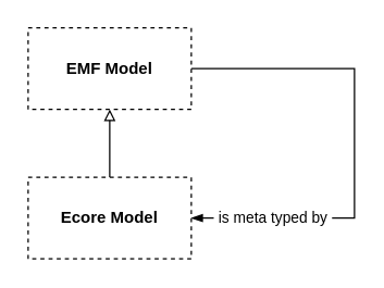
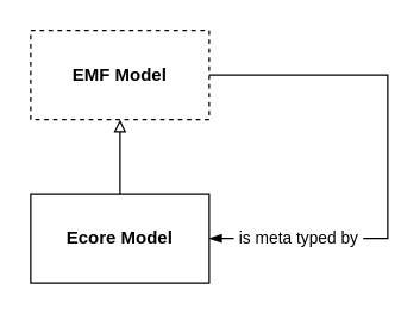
- <mxCell id="6" value="&lt;b&gt;Ecore Model&lt;/b&gt;" style="rounded=0;whiteSpace=wrap;html=1;sketch=0;dashed=1;" vertex="1" parent="1"><mxGeometry x="20" y="130" width="120" height="60" as="geometry" /></mxCell>
+ <mxCell id="6" value="&lt;b&gt;Ecore Model&lt;/b&gt;" style="rounded=0;whiteSpace=wrap;html=1;sketch=0;" vertex="1" parent="1"><mxGeometry x="20" y="130" width="120" height="60" as="geometry" /></mxCell>
